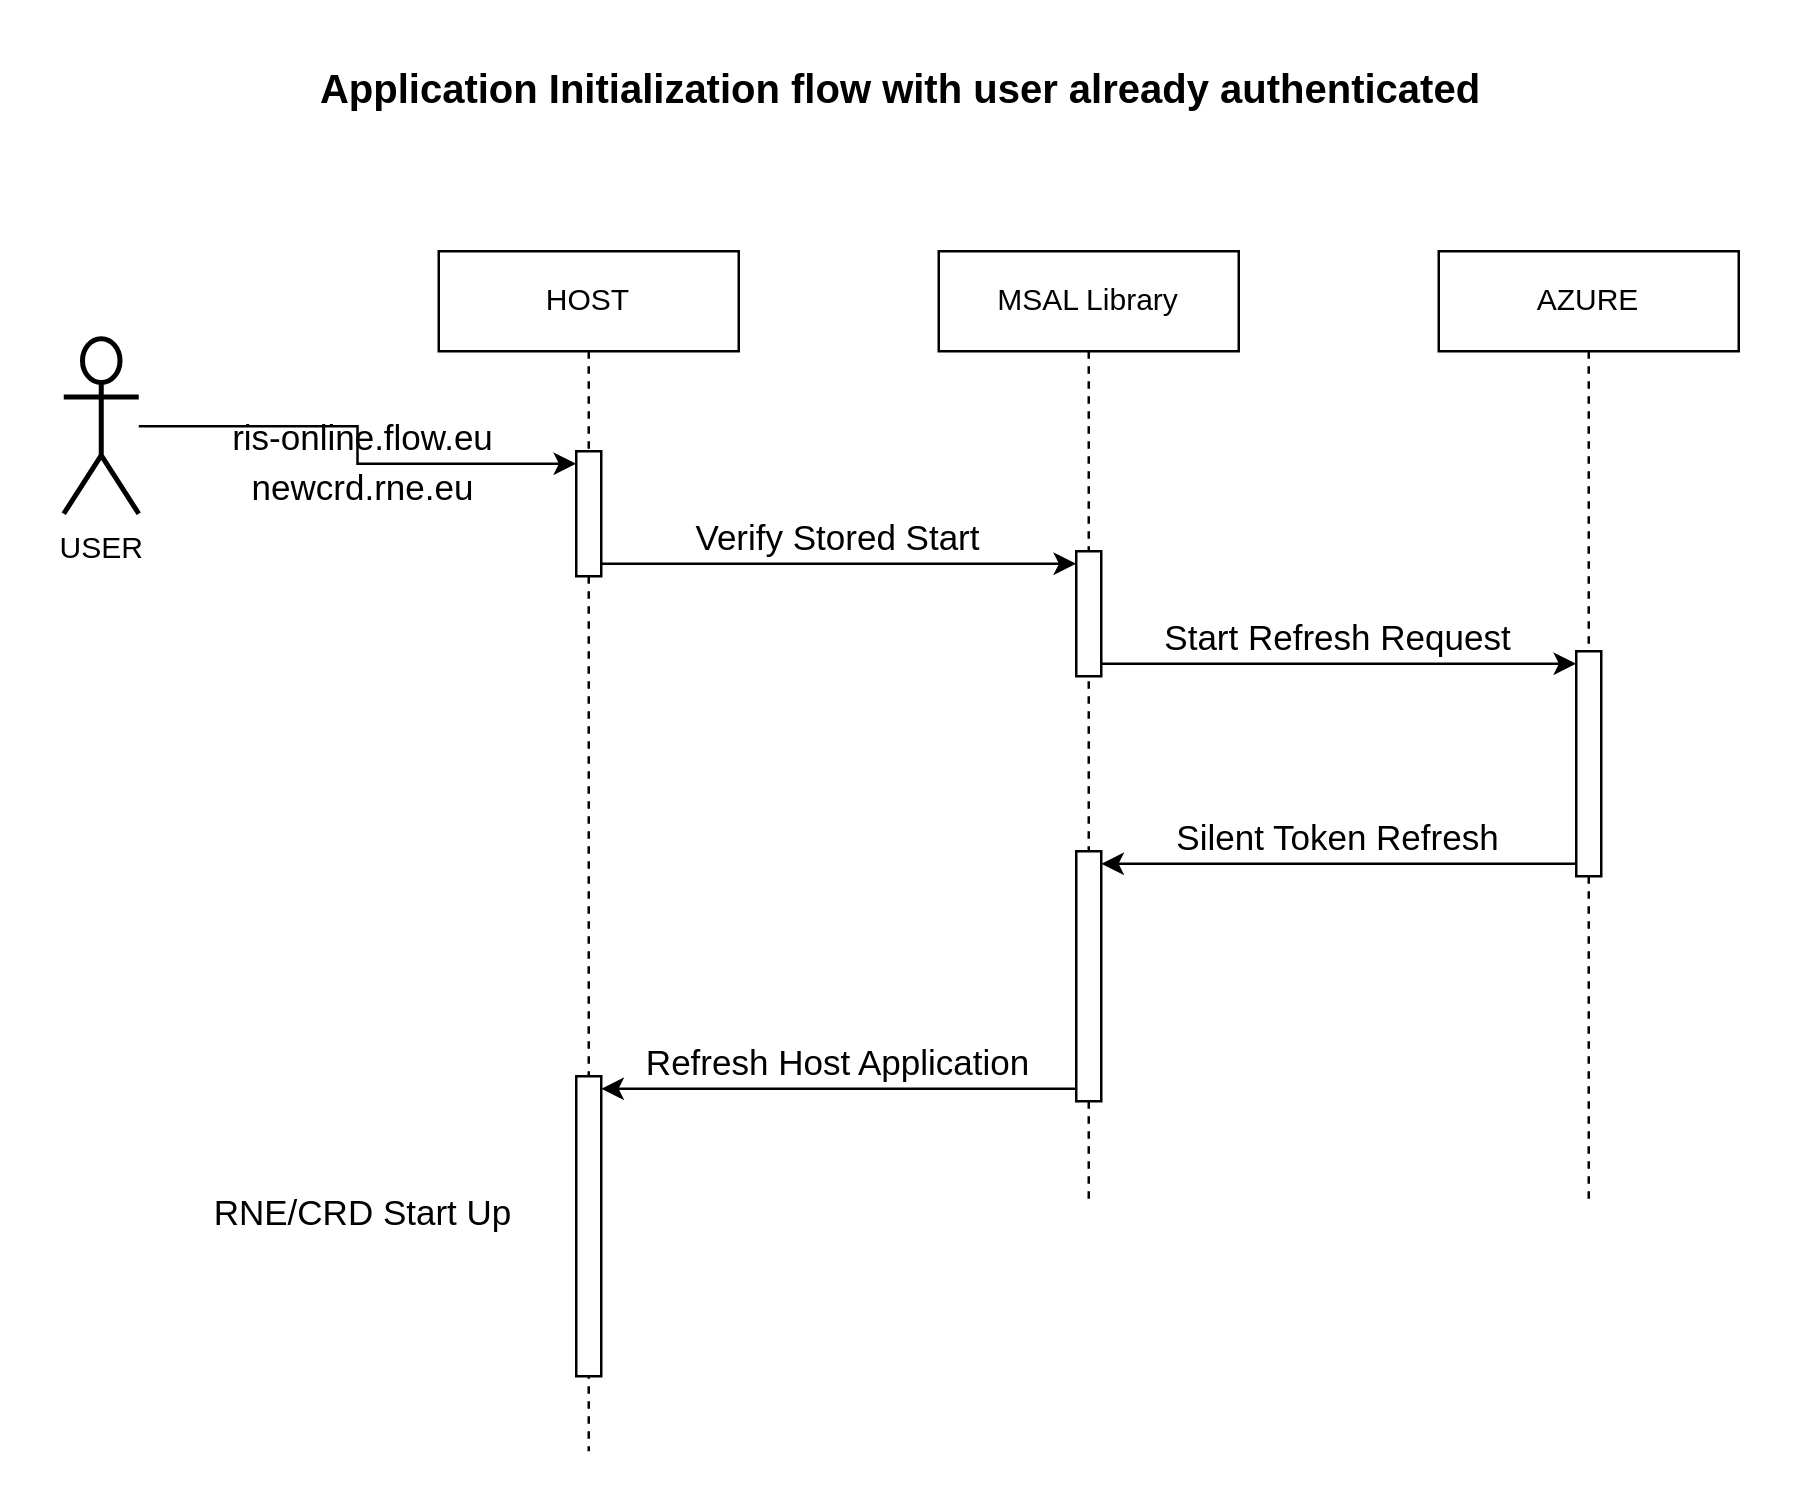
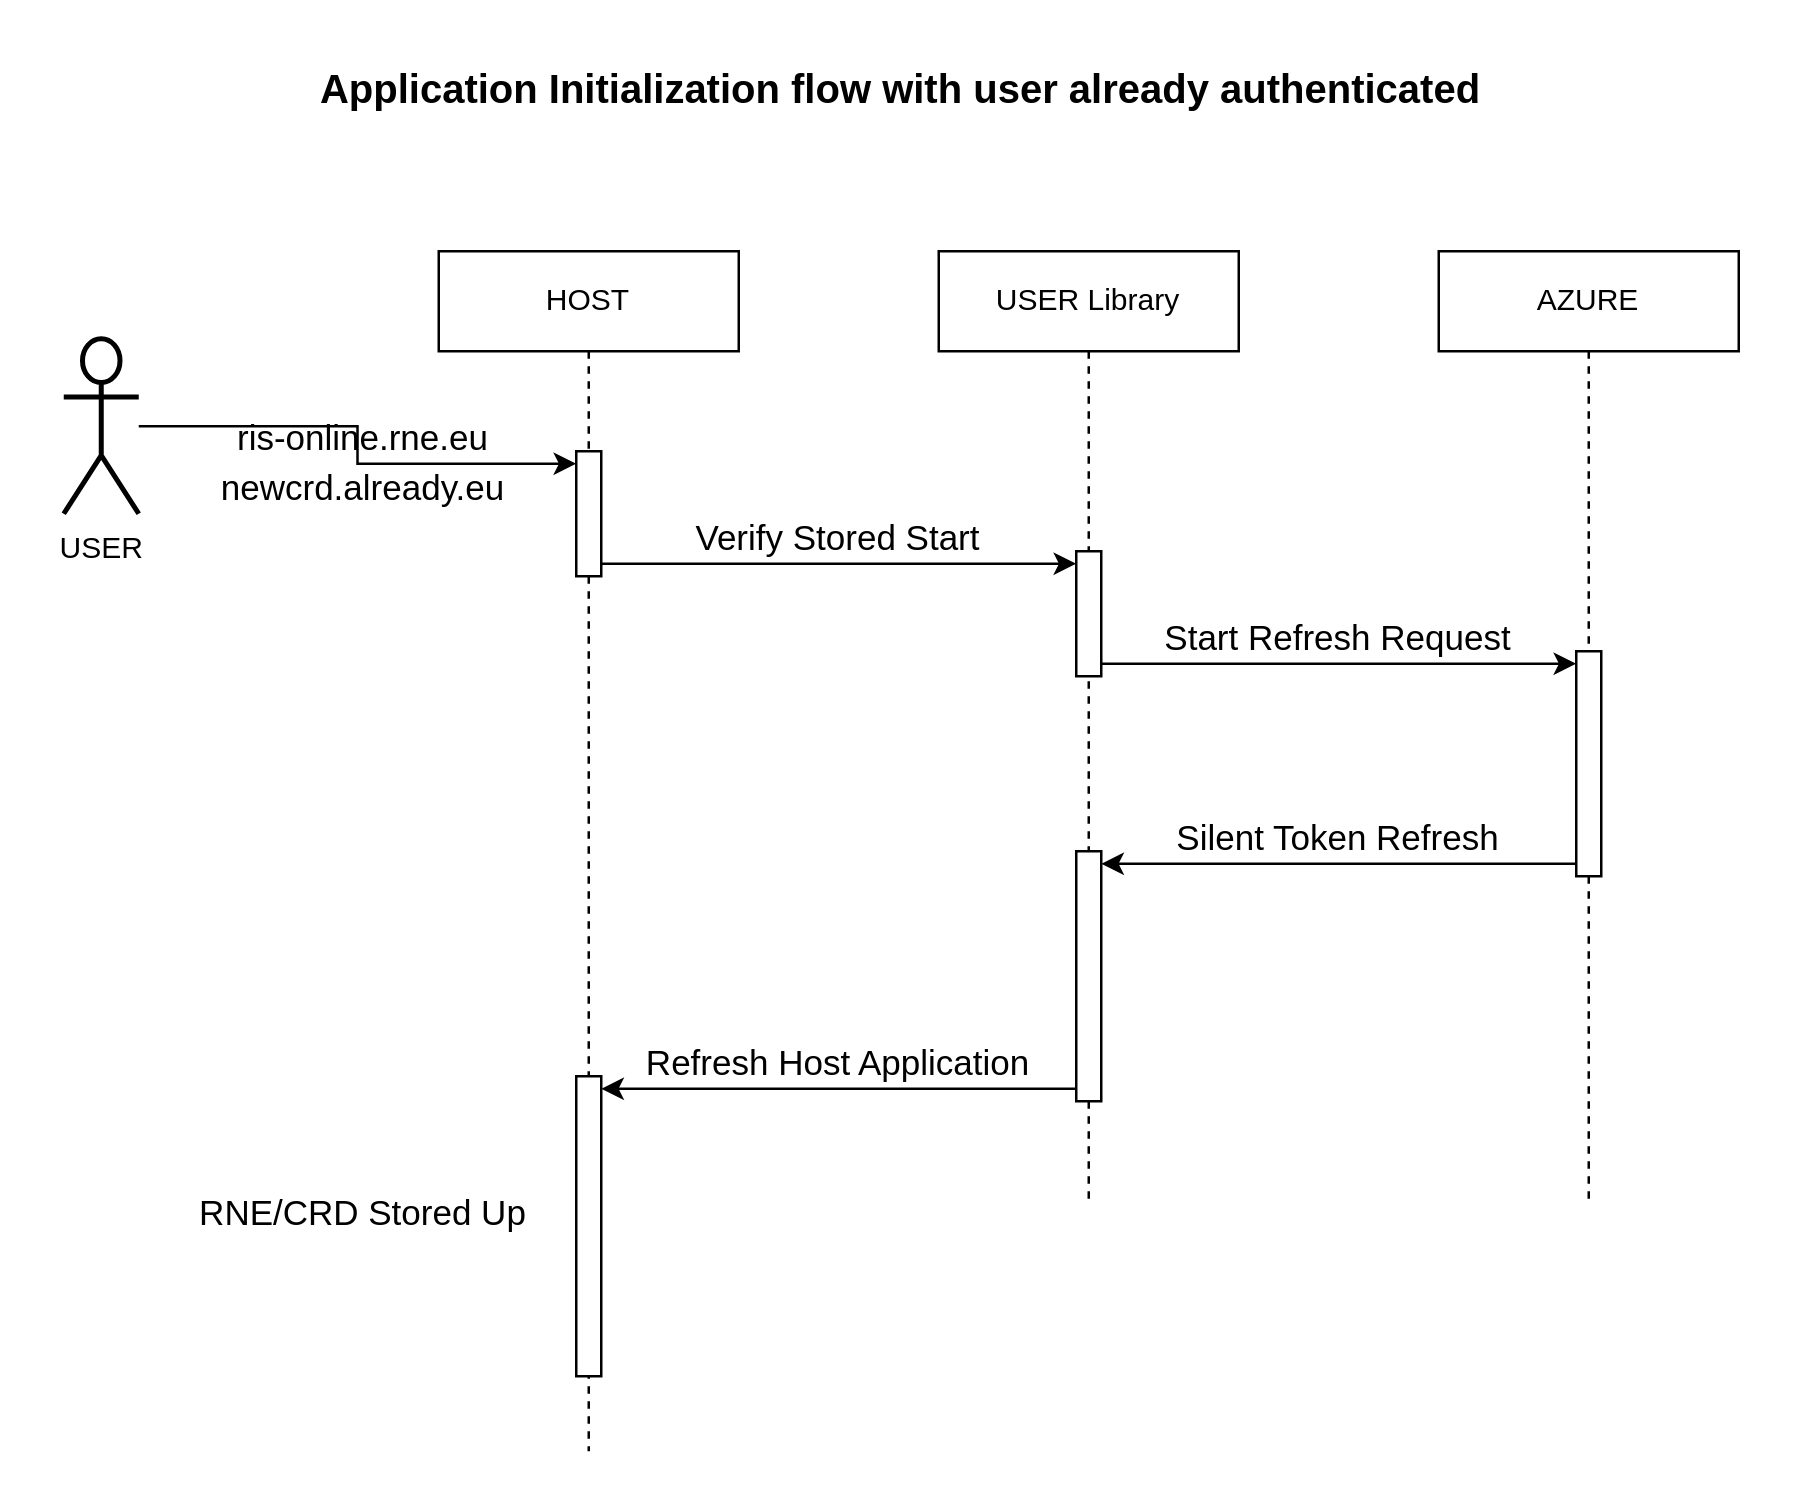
- <mxCell id="5" value="MSAL Library" style="shape=umlLifeline;perimeter=lifelinePerimeter;whiteSpace=wrap;html=1;container=1;dropTarget=0;collapsible=0;recursiveResize=0;outlineConnect=0;portConstraint=eastwest;newEdgeStyle={&quot;curved&quot;:0,&quot;rounded&quot;:0};" vertex="1" parent="1"><mxGeometry x="375" y="100" width="120" height="380" as="geometry" /></mxCell>
+ <mxCell id="5" value="USER Library" style="shape=umlLifeline;perimeter=lifelinePerimeter;whiteSpace=wrap;html=1;container=1;dropTarget=0;collapsible=0;recursiveResize=0;outlineConnect=0;portConstraint=eastwest;newEdgeStyle={&quot;curved&quot;:0,&quot;rounded&quot;:0};" vertex="1" parent="1"><mxGeometry x="375" y="100" width="120" height="380" as="geometry" /></mxCell>
- <mxCell id="15" value="ris-online.flow.eu" style="text;html=1;align=center;verticalAlign=middle;whiteSpace=wrap;rounded=0;fontSize=14;" vertex="1" parent="1"><mxGeometry x="65" y="160" width="160" height="30" as="geometry" /></mxCell>
+ <mxCell id="15" value="ris-online.rne.eu" style="text;html=1;align=center;verticalAlign=middle;whiteSpace=wrap;rounded=0;fontSize=14;" vertex="1" parent="1"><mxGeometry x="65" y="160" width="160" height="30" as="geometry" /></mxCell>
- <mxCell id="16" value="newcrd.rne.eu" style="text;html=1;align=center;verticalAlign=middle;whiteSpace=wrap;rounded=0;fontSize=14;" vertex="1" parent="1"><mxGeometry x="65" y="180" width="160" height="30" as="geometry" /></mxCell>
+ <mxCell id="16" value="newcrd.already.eu" style="text;html=1;align=center;verticalAlign=middle;whiteSpace=wrap;rounded=0;fontSize=14;" vertex="1" parent="1"><mxGeometry x="65" y="180" width="160" height="30" as="geometry" /></mxCell>
- <mxCell id="23" value="RNE/CRD Start Up" style="text;html=1;align=center;verticalAlign=middle;whiteSpace=wrap;rounded=0;fontSize=14;" vertex="1" parent="1"><mxGeometry x="65" y="470" width="160" height="30" as="geometry" /></mxCell>
+ <mxCell id="23" value="RNE/CRD Stored Up" style="text;html=1;align=center;verticalAlign=middle;whiteSpace=wrap;rounded=0;fontSize=14;" vertex="1" parent="1"><mxGeometry x="65" y="470" width="160" height="30" as="geometry" /></mxCell>
